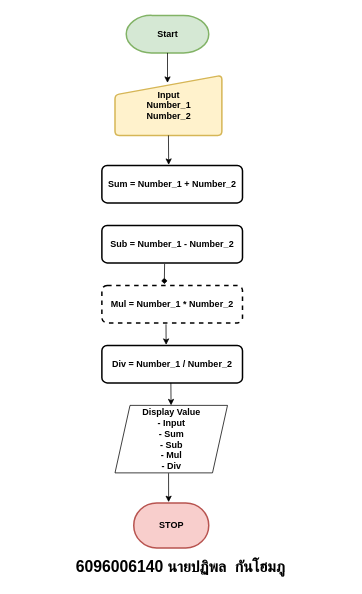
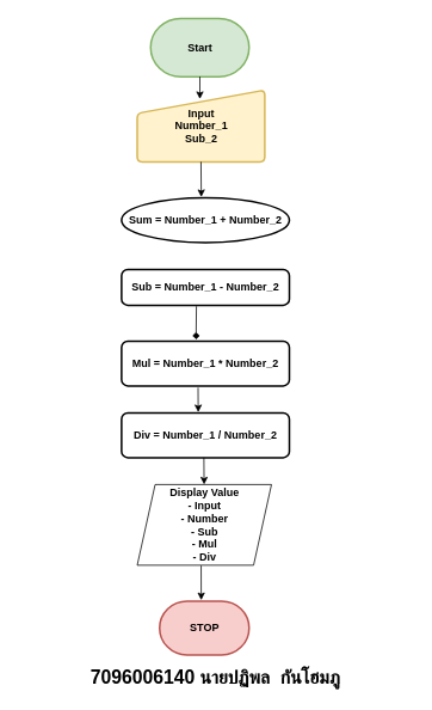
- <mxCell id="2" value="Start" style="strokeWidth=2;html=1;shape=mxgraph.flowchart.terminator;whiteSpace=wrap;fontStyle=1;fillColor=#d5e8d4;strokeColor=#82b366;" parent="1" vertex="1"><mxGeometry x="167.5" y="20" width="110" height="50" as="geometry" /></mxCell>
+ <mxCell id="2" value="Start" style="strokeWidth=2;html=1;shape=mxgraph.flowchart.terminator;whiteSpace=wrap;fontStyle=1;fillColor=#d5e8d4;strokeColor=#82b366;" parent="1" vertex="1"><mxGeometry x="167.5" y="20" width="110" height="65" as="geometry" /></mxCell>
- <mxCell id="15" value="Input&lt;br&gt;Number_1&lt;br&gt;Number_2" style="html=1;strokeWidth=2;shape=manualInput;whiteSpace=wrap;rounded=1;size=26;arcSize=11;fontStyle=1;fillColor=#fff2cc;strokeColor=#d6b656;" vertex="1" parent="1"><mxGeometry x="152.5" y="100" width="142.5" height="80" as="geometry" /></mxCell>
+ <mxCell id="15" value="Input&lt;br&gt;Number_1&lt;br&gt;Sub_2" style="html=1;strokeWidth=2;shape=manualInput;whiteSpace=wrap;rounded=1;size=26;arcSize=11;fontStyle=1;fillColor=#fff2cc;strokeColor=#d6b656;" vertex="1" parent="1"><mxGeometry x="152.5" y="100" width="142.5" height="80" as="geometry" /></mxCell>
- <mxCell id="3" value="Sum = Number_1 + Number_2" style="rounded=1;whiteSpace=wrap;html=1;absoluteArcSize=1;arcSize=14;strokeWidth=2;fontStyle=1" parent="1" vertex="1"><mxGeometry x="135" y="220" width="187.5" height="50" as="geometry" /></mxCell>
+ <mxCell id="3" value="Sum = Number_1 + Number_2" style="ellipse;whiteSpace=wrap;html=1;absoluteArcSize=1;arcSize=14;strokeWidth=2;fontStyle=1;" parent="1" vertex="1"><mxGeometry x="135" y="220" width="187.5" height="50" as="geometry" /></mxCell>
- <mxCell id="4" value="Sub = Number_1 - Number_2" style="rounded=1;whiteSpace=wrap;html=1;absoluteArcSize=1;arcSize=14;strokeWidth=2;fontStyle=1" parent="1" vertex="1"><mxGeometry x="135" y="300" width="187.5" height="50" as="geometry" /></mxCell>
+ <mxCell id="4" value="Sub = Number_1 - Number_2" style="rounded=1;whiteSpace=wrap;html=1;absoluteArcSize=1;arcSize=14;strokeWidth=2;fontStyle=1" parent="1" vertex="1"><mxGeometry x="135" y="300" width="187.5" height="40" as="geometry" /></mxCell>
- <mxCell id="5" value="Mul = Number_1 * Number_2" style="rounded=1;whiteSpace=wrap;html=1;absoluteArcSize=1;arcSize=14;strokeWidth=2;fontStyle=1;dashed=1;" parent="1" vertex="1"><mxGeometry x="135" y="380" width="187.5" height="50" as="geometry" /></mxCell>
+ <mxCell id="5" value="Mul = Number_1 * Number_2" style="rounded=1;whiteSpace=wrap;html=1;absoluteArcSize=1;arcSize=14;strokeWidth=2;fontStyle=1" parent="1" vertex="1"><mxGeometry x="135" y="380" width="187.5" height="50" as="geometry" /></mxCell>
- <mxCell id="13" value="&lt;b&gt;Display Value&lt;br&gt;- Input&lt;br style=&quot;border-color: var(--border-color);&quot;&gt;- Sum&lt;br style=&quot;border-color: var(--border-color);&quot;&gt;- Sub&lt;br style=&quot;border-color: var(--border-color);&quot;&gt;- Mul&lt;br style=&quot;border-color: var(--border-color);&quot;&gt;- Div&lt;/b&gt;" style="shape=parallelogram;perimeter=parallelogramPerimeter;whiteSpace=wrap;html=1;fixedSize=1;" parent="1" vertex="1"><mxGeometry x="152.5" y="540" width="150" height="90" as="geometry" /></mxCell>
+ <mxCell id="13" value="&lt;b&gt;Display Value&lt;br&gt;- Input&lt;br style=&quot;border-color: var(--border-color);&quot;&gt;- Number&lt;br style=&quot;border-color: var(--border-color);&quot;&gt;- Sub&lt;br style=&quot;border-color: var(--border-color);&quot;&gt;- Mul&lt;br style=&quot;border-color: var(--border-color);&quot;&gt;- Div&lt;/b&gt;" style="shape=parallelogram;perimeter=parallelogramPerimeter;whiteSpace=wrap;html=1;fixedSize=1;" parent="1" vertex="1"><mxGeometry x="152.5" y="540" width="150" height="90" as="geometry" /></mxCell>
- <mxCell id="14" value="&lt;b&gt;&lt;font style=&quot;font-size: 21px;&quot;&gt;6096006140 นายปฏิพล&amp;nbsp; กันโฮมภู&lt;/font&gt;&lt;/b&gt;" style="text;strokeColor=none;align=center;fillColor=none;html=1;verticalAlign=middle;whiteSpace=wrap;rounded=0;" parent="1" vertex="1"><mxGeometry x="20" y="740" width="440" height="30" as="geometry" /></mxCell>
+ <mxCell id="14" value="&lt;b&gt;&lt;font style=&quot;font-size: 21px;&quot;&gt;7096006140 นายปฏิพล&amp;nbsp; กันโฮมภู&lt;/font&gt;&lt;/b&gt;" style="text;strokeColor=none;align=center;fillColor=none;html=1;verticalAlign=middle;whiteSpace=wrap;rounded=0;" parent="1" vertex="1"><mxGeometry x="20" y="740" width="440" height="30" as="geometry" /></mxCell>
